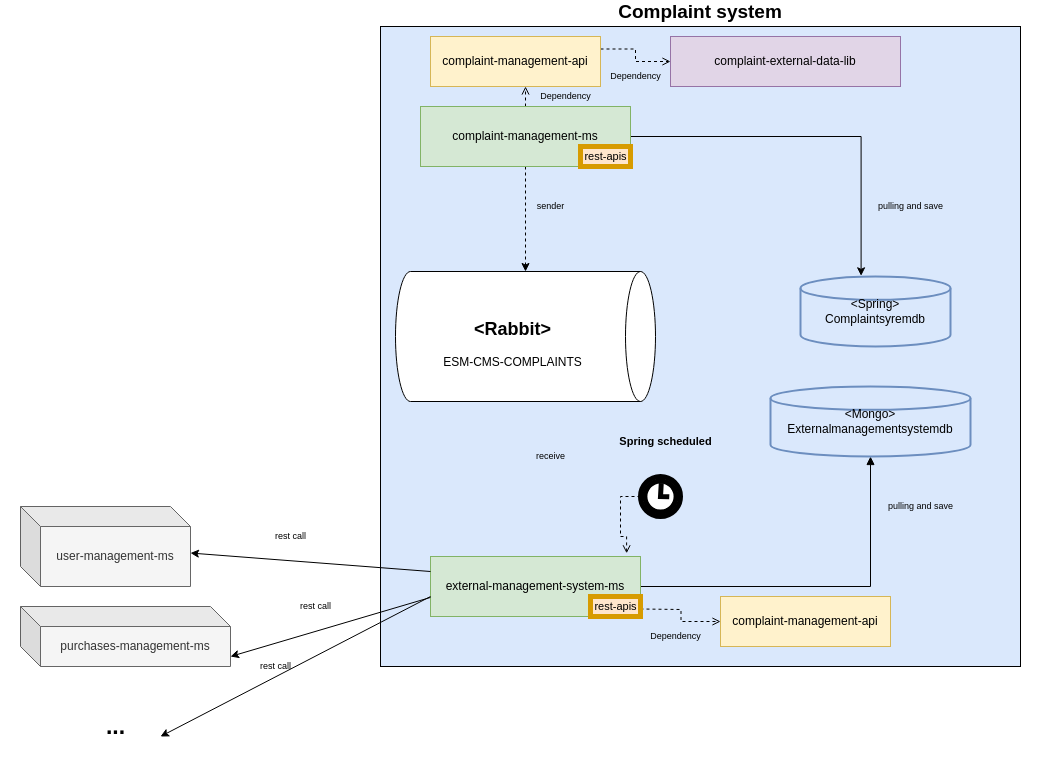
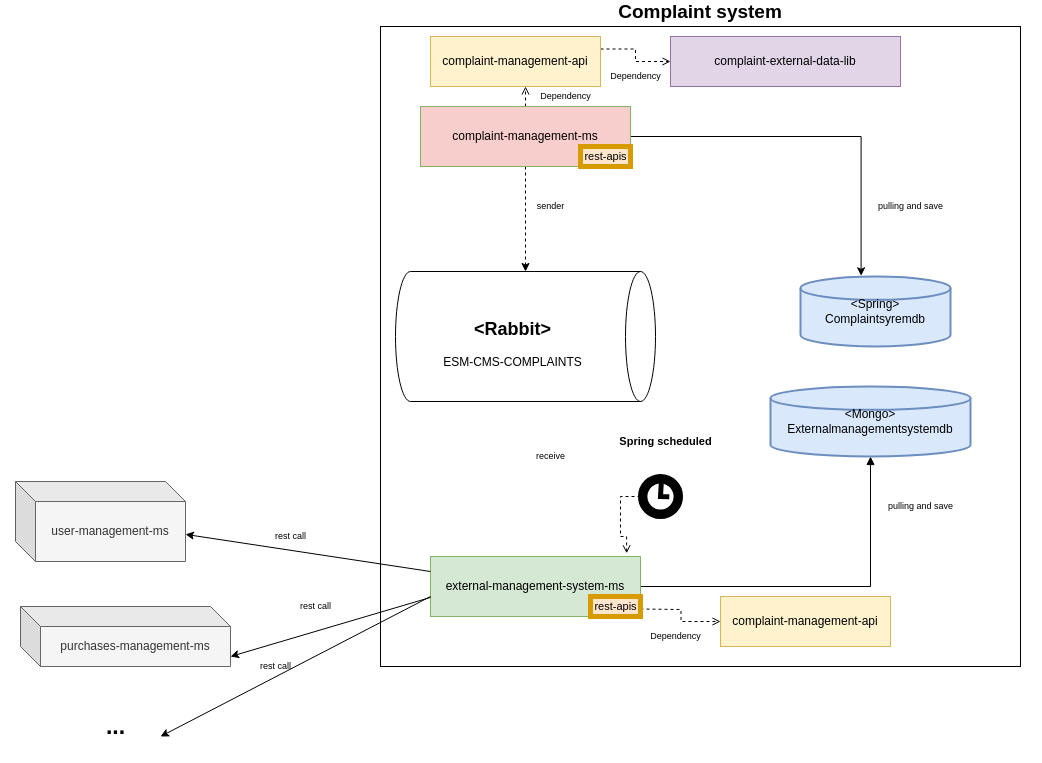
- <mxCell id="10" value="complaint-management-ms" style="rounded=0;whiteSpace=wrap;html=1;fillColor=#d5e8d4;strokeColor=#82b366;" vertex="1" parent="1"><mxGeometry x="420" y="100" width="210" height="60" as="geometry" /></mxCell>
+ <mxCell id="10" value="complaint-management-ms" style="rounded=0;whiteSpace=wrap;html=1;fillColor=#f8cecc;strokeColor=#82b366;" vertex="1" parent="1"><mxGeometry x="420" y="100" width="210" height="60" as="geometry" /></mxCell>
- <mxCell id="4" value="&lt;b&gt;&lt;font style=&quot;font-size: 19px&quot;&gt;Complaint system&lt;/font&gt;&lt;/b&gt;" style="whiteSpace=wrap;html=1;aspect=fixed;align=center;labelPosition=center;verticalLabelPosition=top;verticalAlign=bottom;fillColor=#dae8fc;" vertex="1" parent="1"><mxGeometry x="380" y="20" width="640" height="640" as="geometry" /></mxCell>
+ <mxCell id="4" value="&lt;b&gt;&lt;font style=&quot;font-size: 19px&quot;&gt;Complaint system&lt;/font&gt;&lt;/b&gt;" style="whiteSpace=wrap;html=1;aspect=fixed;align=center;labelPosition=center;verticalLabelPosition=top;verticalAlign=bottom;" vertex="1" parent="1"><mxGeometry x="380" y="20" width="640" height="640" as="geometry" /></mxCell>
- <mxCell id="2" value="user-management-ms" style="shape=cube;whiteSpace=wrap;html=1;boundedLbl=1;backgroundOutline=1;darkOpacity=0.05;darkOpacity2=0.1;fillColor=#f5f5f5;fontColor=#333333;strokeColor=#666666;" vertex="1" parent="1"><mxGeometry x="20" y="500" width="170" height="80" as="geometry" /></mxCell>
+ <mxCell id="2" value="user-management-ms" style="shape=cube;whiteSpace=wrap;html=1;boundedLbl=1;backgroundOutline=1;darkOpacity=0.05;darkOpacity2=0.1;fillColor=#f5f5f5;fontColor=#333333;strokeColor=#666666;" vertex="1" parent="1"><mxGeometry x="15" y="475" width="170" height="80" as="geometry" /></mxCell>
